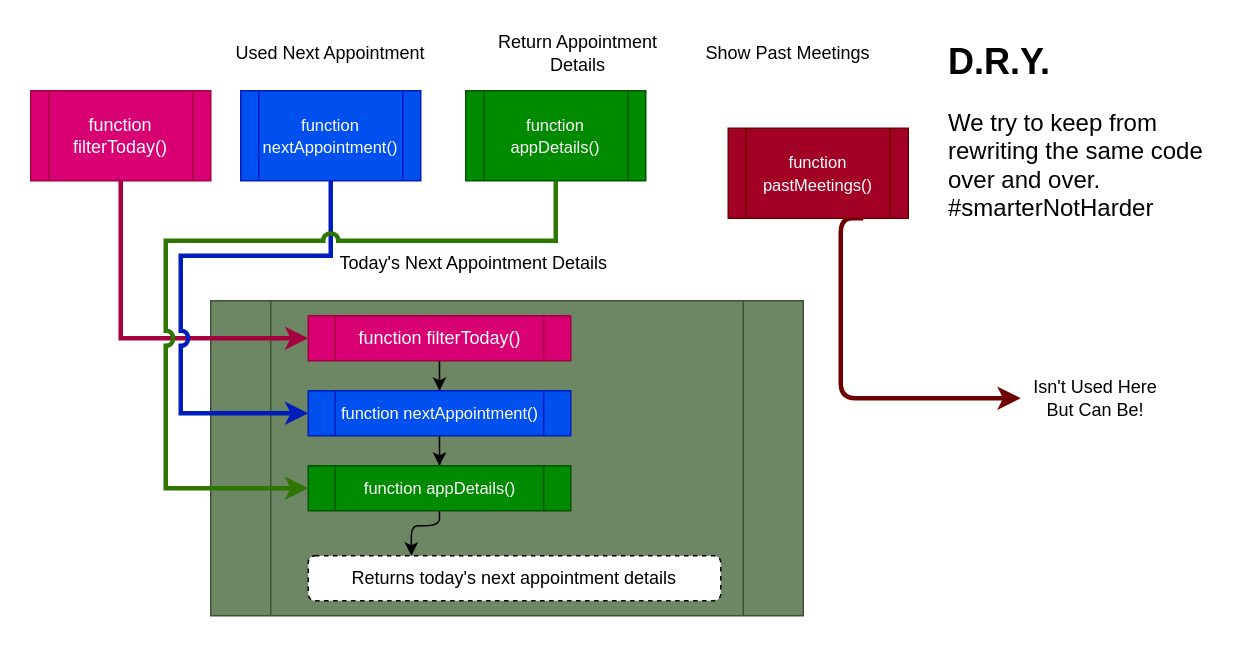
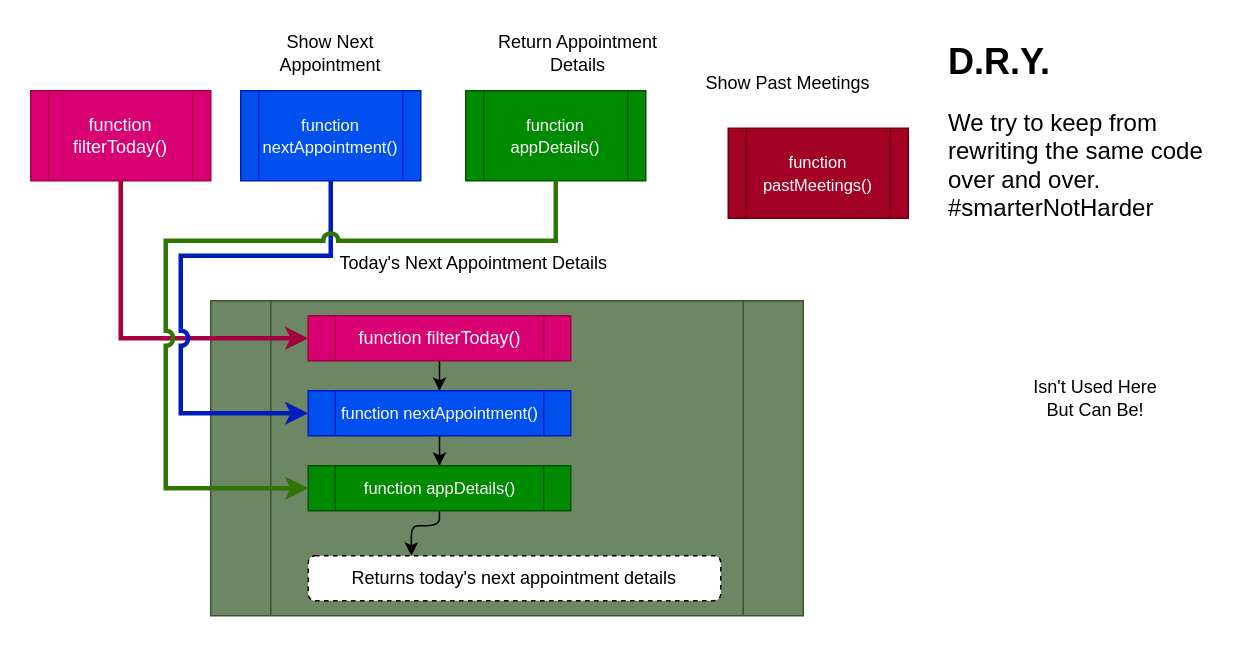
- <mxCell id="4" value="Used Next Appointment" style="text;html=1;align=center;verticalAlign=middle;whiteSpace=wrap;rounded=0;" vertex="1" parent="1"><mxGeometry x="155" y="20" width="130" height="30" as="geometry" /></mxCell>
+ <mxCell id="4" value="Show Next Appointment" style="text;html=1;align=center;verticalAlign=middle;whiteSpace=wrap;rounded=0;" vertex="1" parent="1"><mxGeometry x="155" y="20" width="130" height="30" as="geometry" /></mxCell>
- <mxCell id="7" value="Show Past Meetings" style="text;html=1;align=center;verticalAlign=middle;whiteSpace=wrap;rounded=0;" vertex="1" parent="1"><mxGeometry x="460" y="20" width="130" height="30" as="geometry" /></mxCell>
+ <mxCell id="7" value="Show Past Meetings" style="text;html=1;align=center;verticalAlign=middle;whiteSpace=wrap;rounded=0;" vertex="1" parent="1"><mxGeometry x="460" y="40" width="130" height="30" as="geometry" /></mxCell>
- <mxCell id="8" style="edgeStyle=orthogonalEdgeStyle;rounded=1;orthogonalLoop=1;jettySize=auto;html=1;entryX=0;entryY=0.5;entryDx=0;entryDy=0;exitX=0.75;exitY=1;exitDx=0;exitDy=0;curved=0;fillColor=#a20025;strokeColor=#6F0000;strokeWidth=3;" edge="1" parent="1" source="9" target="21"><mxGeometry relative="1" as="geometry"><Array as="points"><mxPoint x="560" y="265" /></Array></mxGeometry></mxCell>
